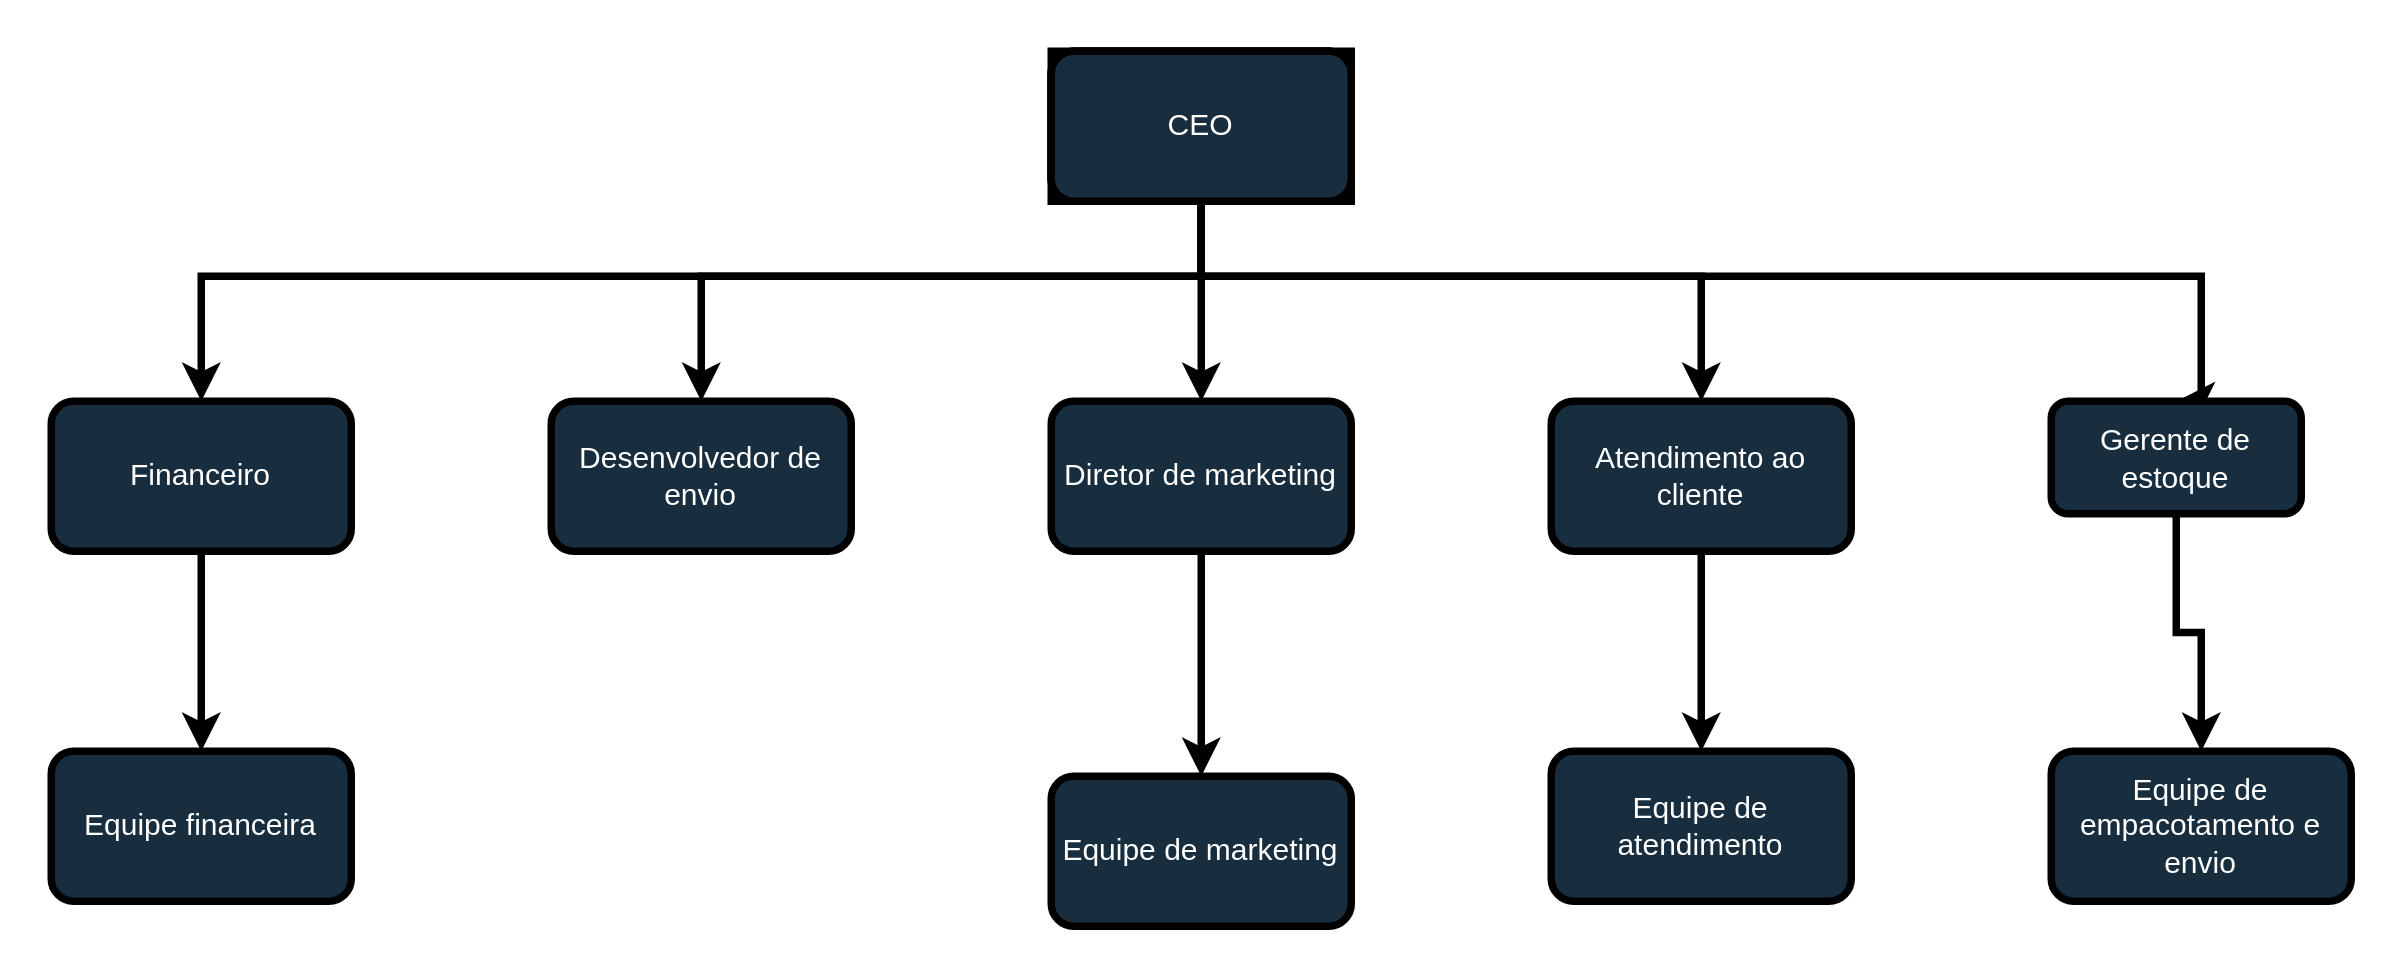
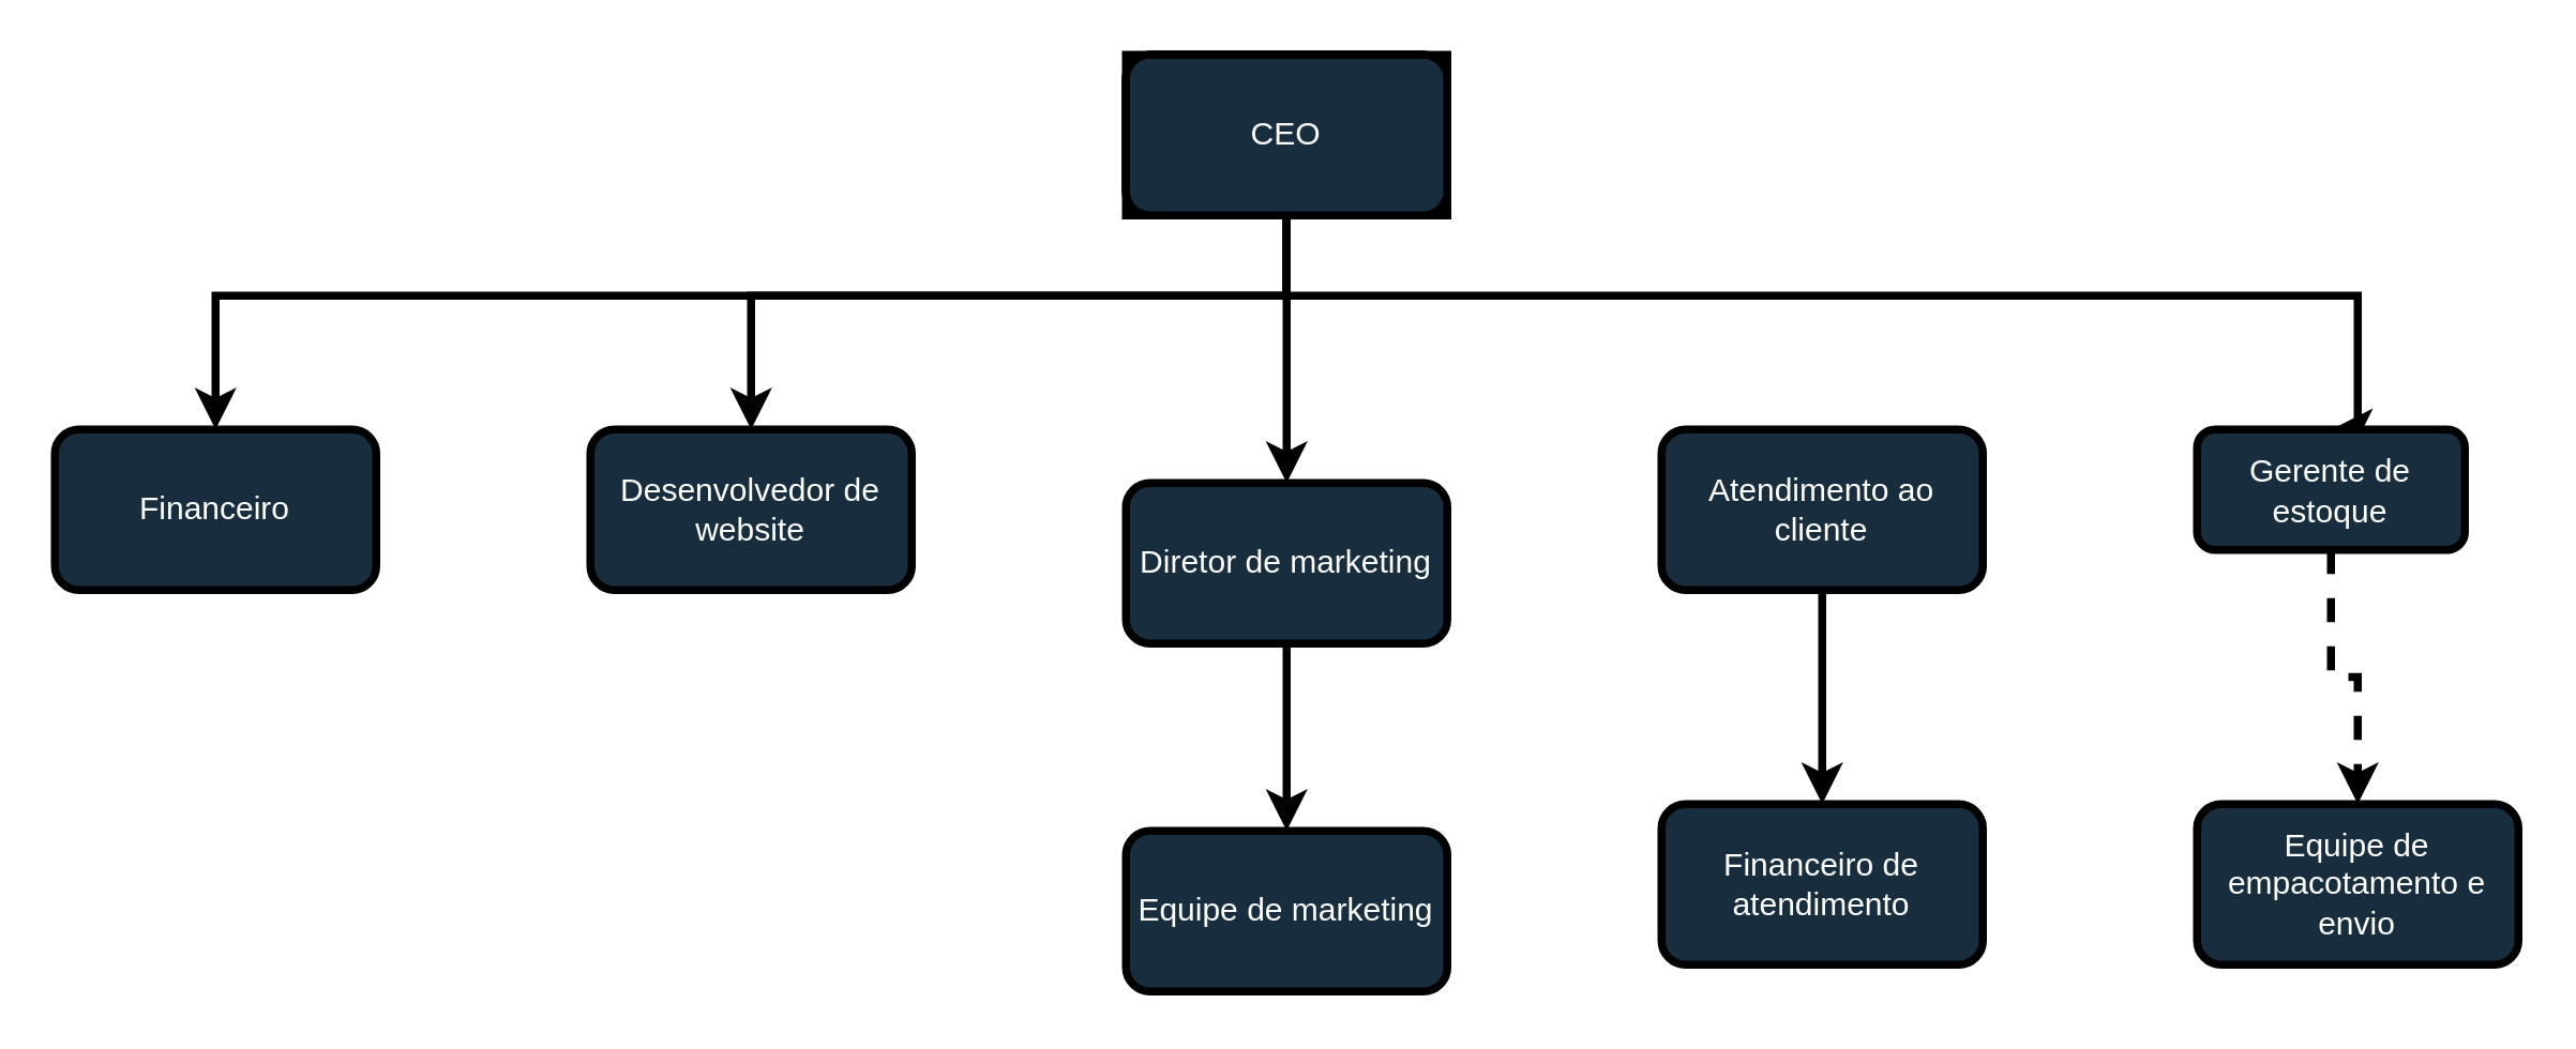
- <mxCell id="6" style="edgeStyle=orthogonalEdgeStyle;rounded=0;orthogonalLoop=1;jettySize=auto;html=1;entryX=0.5;entryY=0;entryDx=0;entryDy=0;strokeColor=#000000;fontColor=default;labelBackgroundColor=none;strokeWidth=3;" edge="1" parent="1" source="10" target="16"><mxGeometry relative="1" as="geometry"><Array as="points"><mxPoint x="480" y="110" /><mxPoint x="680" y="110" /></Array></mxGeometry></mxCell>
- <mxCell id="14" value="Desenvolvedor de envio" style="whiteSpace=wrap;html=1;rounded=1;labelBackgroundColor=none;fillColor=#182E3E;strokeColor=#000000;fontColor=#FFFFFF;strokeWidth=3;" parent="1" vertex="1"><mxGeometry x="220" y="160" width="120" height="60" as="geometry" /></mxCell>
+ <mxCell id="14" value="Desenvolvedor de website" style="whiteSpace=wrap;html=1;rounded=1;labelBackgroundColor=none;fillColor=#182E3E;strokeColor=#000000;fontColor=#FFFFFF;strokeWidth=3;" parent="1" vertex="1"><mxGeometry x="220" y="160" width="120" height="60" as="geometry" /></mxCell>
- <mxCell id="12" value="Diretor de marketing" style="whiteSpace=wrap;html=1;rounded=1;labelBackgroundColor=none;fillColor=#182E3E;strokeColor=#000000;fontColor=#FFFFFF;strokeWidth=3;" parent="1" vertex="1"><mxGeometry x="420" y="160" width="120" height="60" as="geometry" /></mxCell>
+ <mxCell id="12" value="Diretor de marketing" style="whiteSpace=wrap;html=1;rounded=1;labelBackgroundColor=none;fillColor=#182E3E;strokeColor=#000000;fontColor=#FFFFFF;strokeWidth=3;" parent="1" vertex="1"><mxGeometry x="420" y="180" width="120" height="60" as="geometry" /></mxCell>
- <mxCell id="18" value="" style="edgeStyle=orthogonalEdgeStyle;rounded=0;orthogonalLoop=1;jettySize=auto;html=1;labelBackgroundColor=none;strokeColor=#000000;fontColor=default;strokeWidth=3;" parent="1" source="19" target="20" edge="1"><mxGeometry relative="1" as="geometry" /></mxCell>
+ <mxCell id="18" value="" style="edgeStyle=orthogonalEdgeStyle;rounded=0;orthogonalLoop=1;jettySize=auto;html=1;labelBackgroundColor=none;strokeColor=#000000;fontColor=default;strokeWidth=3;dashed=1;" parent="1" source="19" target="20" edge="1"><mxGeometry relative="1" as="geometry" /></mxCell>
- <mxCell id="21" value="" style="edgeStyle=orthogonalEdgeStyle;rounded=0;orthogonalLoop=1;jettySize=auto;html=1;labelBackgroundColor=none;strokeColor=#000000;fontColor=default;strokeWidth=3;" parent="1" source="22" target="23" edge="1"><mxGeometry relative="1" as="geometry" /></mxCell>
- <mxCell id="23" value="Equipe financeira" style="whiteSpace=wrap;html=1;rounded=1;labelBackgroundColor=none;fillColor=#182E3E;strokeColor=#000000;fontColor=#FFFFFF;strokeWidth=3;" parent="1" vertex="1"><mxGeometry x="20" y="300" width="120" height="60" as="geometry" /></mxCell>
- <mxCell id="17" value="Equipe de atendimento" style="whiteSpace=wrap;html=1;rounded=1;labelBackgroundColor=none;fillColor=#182E3E;strokeColor=#000000;fontColor=#FFFFFF;strokeWidth=3;" parent="1" vertex="1"><mxGeometry x="620" y="300" width="120" height="60" as="geometry" /></mxCell>
+ <mxCell id="17" value="Financeiro de atendimento" style="whiteSpace=wrap;html=1;rounded=1;labelBackgroundColor=none;fillColor=#182E3E;strokeColor=#000000;fontColor=#FFFFFF;strokeWidth=3;" parent="1" vertex="1"><mxGeometry x="620" y="300" width="120" height="60" as="geometry" /></mxCell>
